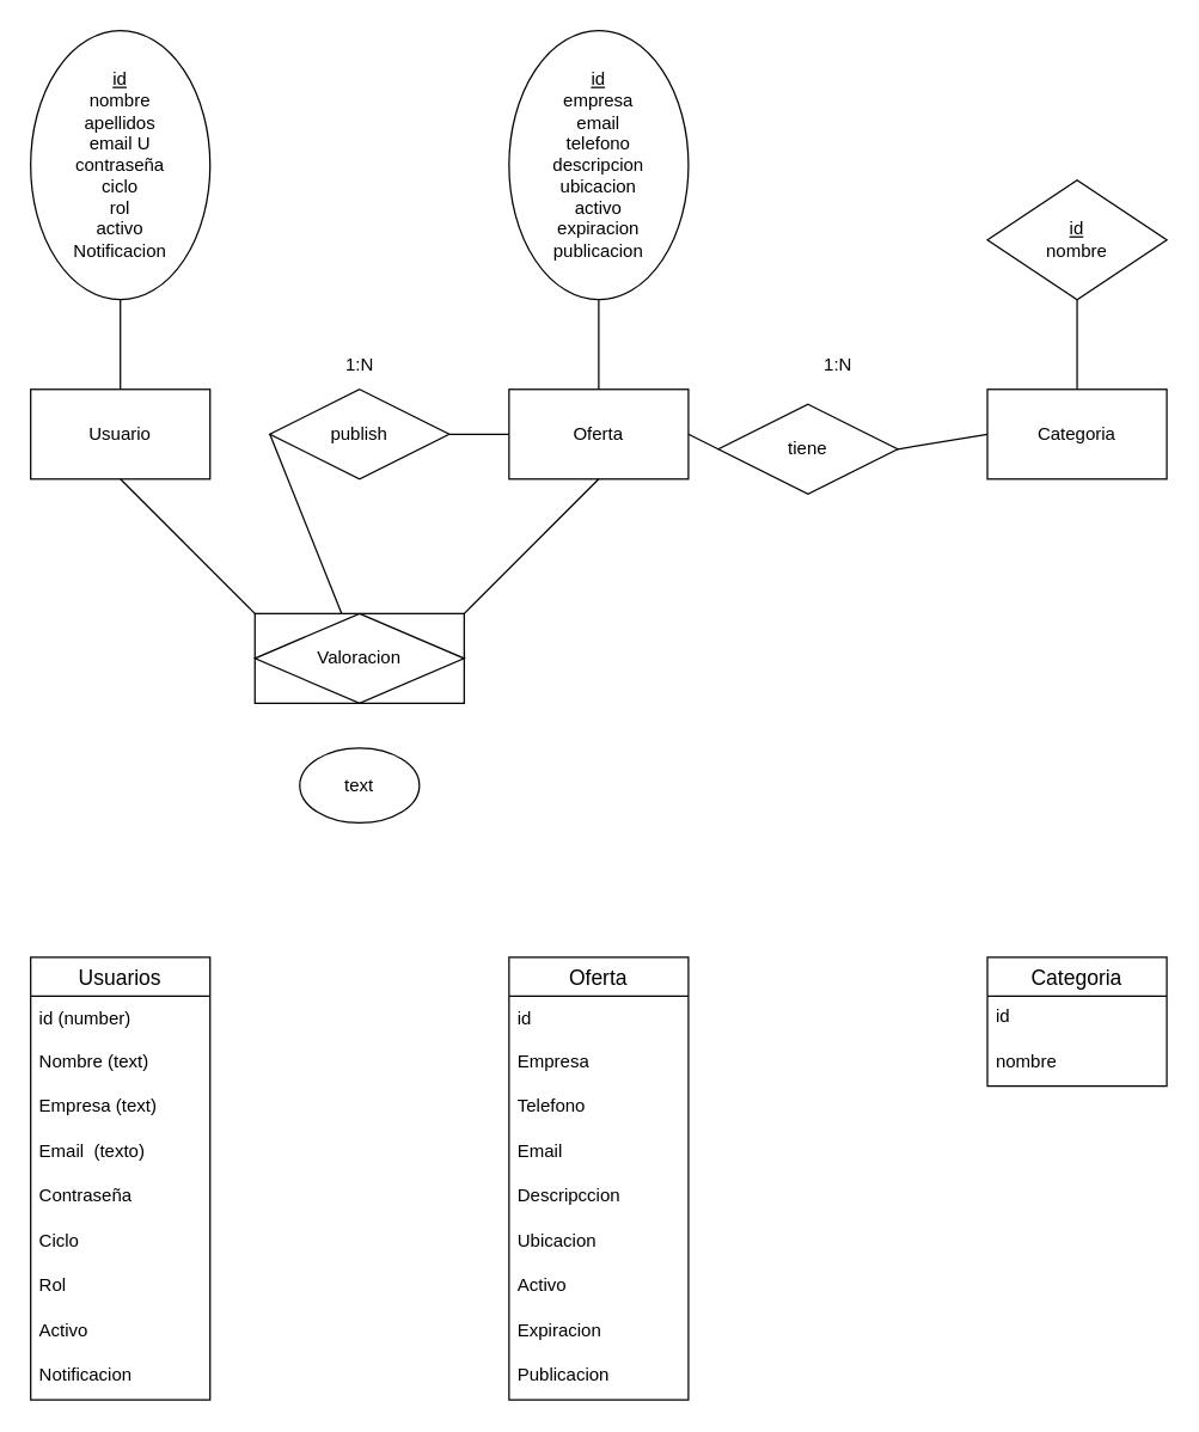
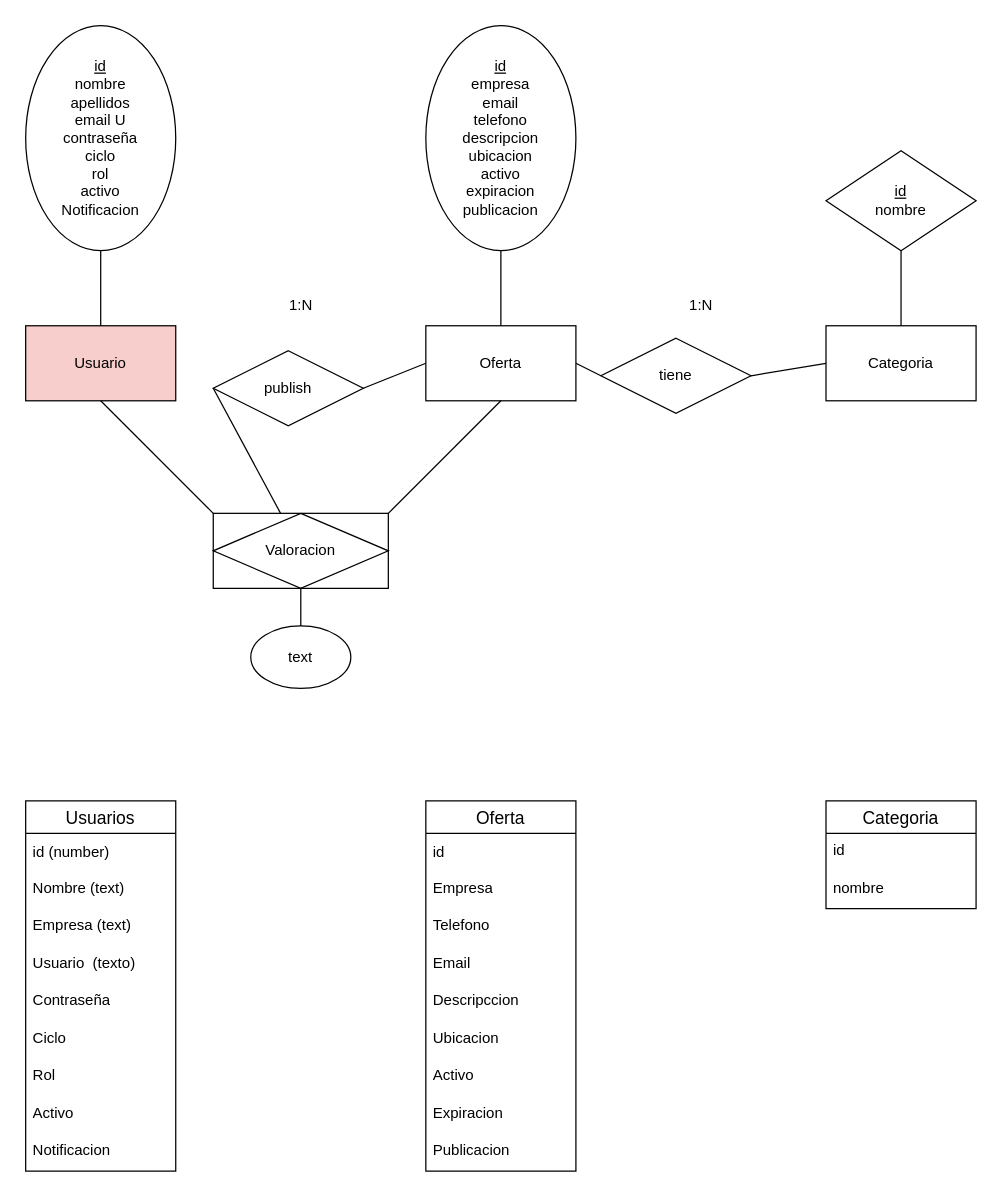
- <mxCell id="2" value="Usuario" style="rounded=0;whiteSpace=wrap;html=1;" parent="1" vertex="1"><mxGeometry x="20" y="260" width="120" height="60" as="geometry" /></mxCell>
+ <mxCell id="2" value="Usuario" style="rounded=0;whiteSpace=wrap;html=1;fillColor=#f8cecc;" parent="1" vertex="1"><mxGeometry x="20" y="260" width="120" height="60" as="geometry" /></mxCell>
- <mxCell id="9" value="publish" style="shape=rhombus;perimeter=rhombusPerimeter;whiteSpace=wrap;html=1;align=center;" parent="1" vertex="1"><mxGeometry x="180" y="260" width="120" height="60" as="geometry" /></mxCell>
+ <mxCell id="9" value="publish" style="shape=rhombus;perimeter=rhombusPerimeter;whiteSpace=wrap;html=1;align=center;" parent="1" vertex="1"><mxGeometry x="170" y="280" width="120" height="60" as="geometry" /></mxCell>
+ <mxCell id="16" value="" style="endArrow=none;html=1;rounded=0;entryX=0.5;entryY=0;entryDx=0;entryDy=0;exitX=0.5;exitY=1;exitDx=0;exitDy=0;" parent="1" source="13" target="8" edge="1"><mxGeometry relative="1" as="geometry"><mxPoint x="100" y="340" as="sourcePoint" /><mxPoint x="190" y="430" as="targetPoint" /></mxGeometry></mxCell>
- <mxCell id="28" value="Email&amp;nbsp; (texto)&lt;span style=&quot;white-space: pre;&quot;&gt;&#09;&lt;/span&gt;" style="text;strokeColor=none;fillColor=none;spacingLeft=4;spacingRight=4;overflow=hidden;rotatable=0;points=[[0,0.5],[1,0.5]];portConstraint=eastwest;fontSize=12;whiteSpace=wrap;html=1;" parent="24" vertex="1"><mxGeometry y="116" width="120" height="30" as="geometry" /></mxCell>
+ <mxCell id="28" value="Usuario&amp;nbsp; (texto)&lt;span style=&quot;white-space: pre;&quot;&gt;&#09;&lt;/span&gt;" style="text;strokeColor=none;fillColor=none;spacingLeft=4;spacingRight=4;overflow=hidden;rotatable=0;points=[[0,0.5],[1,0.5]];portConstraint=eastwest;fontSize=12;whiteSpace=wrap;html=1;" parent="24" vertex="1"><mxGeometry y="116" width="120" height="30" as="geometry" /></mxCell>
